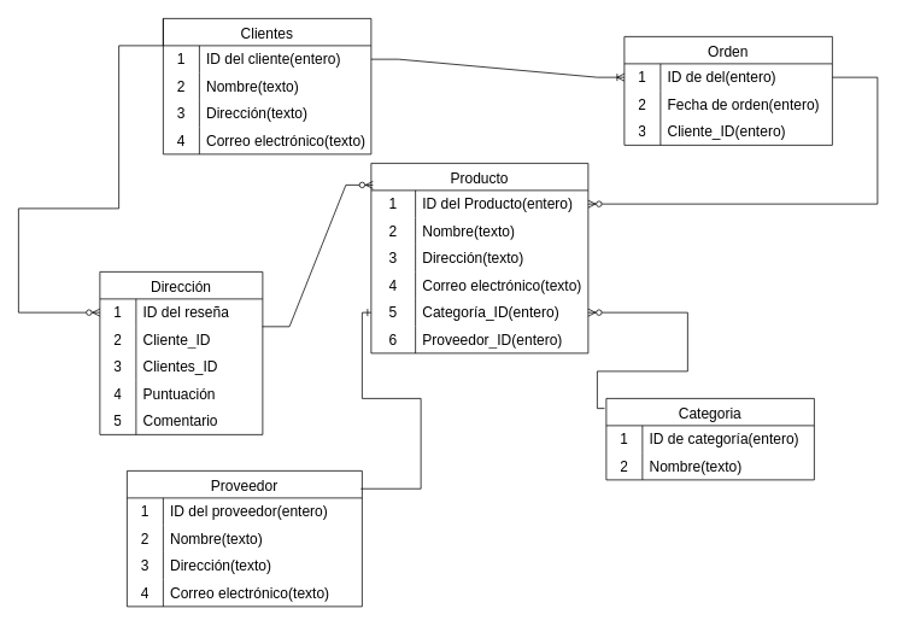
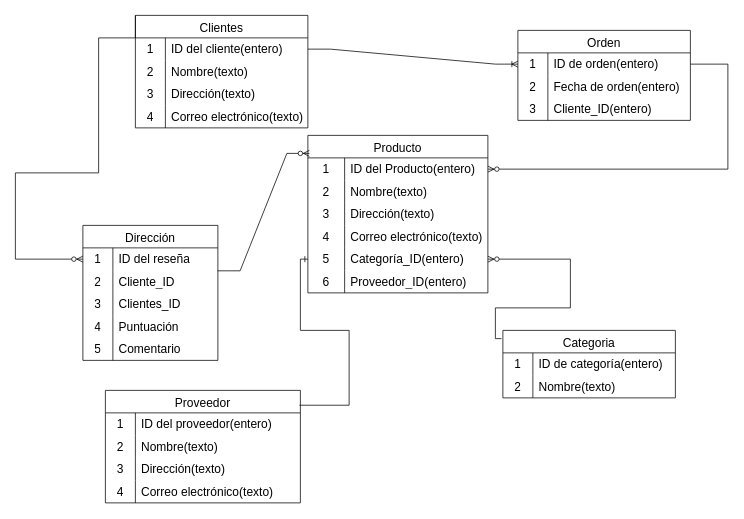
- <mxCell id="37" value="ID de del(entero)" style="shape=partialRectangle;html=1;whiteSpace=wrap;connectable=0;fillColor=none;top=0;left=0;bottom=0;right=0;align=left;spacingLeft=6;overflow=hidden;strokeColor=inherit;fontSize=16;" parent="35" vertex="1"><mxGeometry x="40" width="190" height="30" as="geometry"><mxRectangle width="190" height="30" as="alternateBounds" /></mxGeometry></mxCell>
+ <mxCell id="37" value="ID de orden(entero)" style="shape=partialRectangle;html=1;whiteSpace=wrap;connectable=0;fillColor=none;top=0;left=0;bottom=0;right=0;align=left;spacingLeft=6;overflow=hidden;strokeColor=inherit;fontSize=16;" parent="35" vertex="1"><mxGeometry x="40" width="190" height="30" as="geometry"><mxRectangle width="190" height="30" as="alternateBounds" /></mxGeometry></mxCell>
